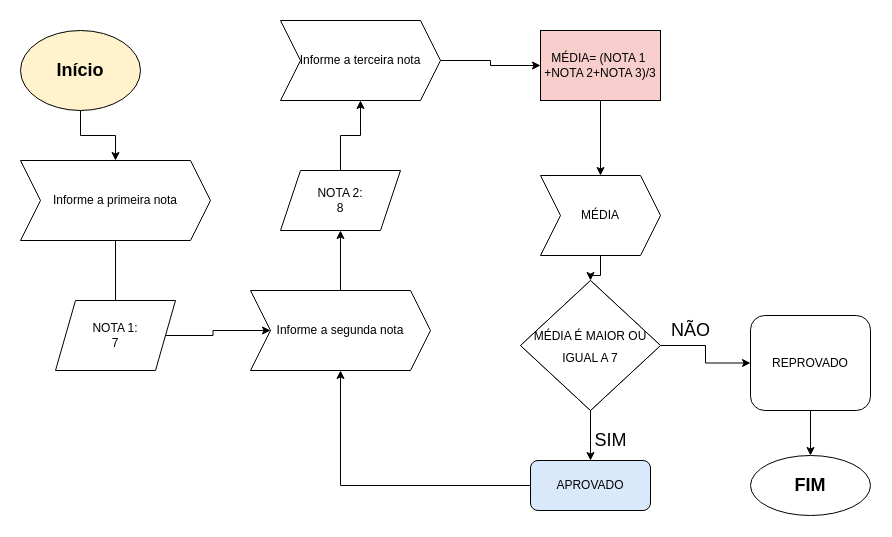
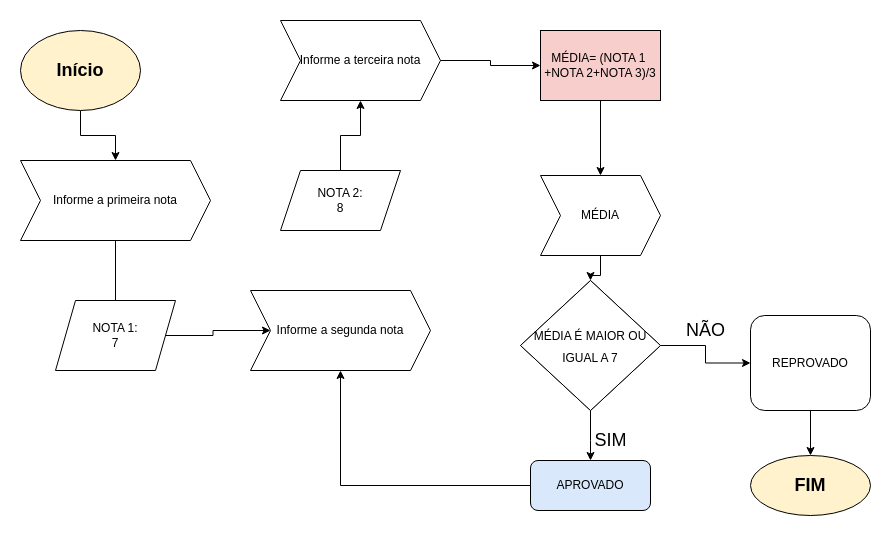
- <mxCell id="8" value="" style="edgeStyle=orthogonalEdgeStyle;rounded=0;orthogonalLoop=1;jettySize=auto;html=1;fontSize=18;" edge="1" parent="1" source="9" target="11"><mxGeometry relative="1" as="geometry" /></mxCell>
- <mxCell id="26" value="NÃO" style="text;html=1;align=center;verticalAlign=middle;resizable=0;points=[];autosize=1;strokeColor=none;fillColor=none;fontSize=18;" vertex="1" parent="1"><mxGeometry x="660" y="310" width="60" height="40" as="geometry" /></mxCell>
+ <mxCell id="26" value="NÃO" style="text;html=1;align=center;verticalAlign=middle;resizable=0;points=[];autosize=1;strokeColor=none;fillColor=none;fontSize=18;" vertex="1" parent="1"><mxGeometry x="675" y="310" width="60" height="40" as="geometry" /></mxCell>
- <mxCell id="28" value="&lt;b&gt;&lt;font style=&quot;font-size: 18px;&quot;&gt;FIM&lt;/font&gt;&lt;/b&gt;" style="ellipse;whiteSpace=wrap;html=1;rounded=1;" vertex="1" parent="1"><mxGeometry x="750" y="455" width="120" height="60" as="geometry" /></mxCell>
+ <mxCell id="28" value="&lt;b&gt;&lt;font style=&quot;font-size: 18px;&quot;&gt;FIM&lt;/font&gt;&lt;/b&gt;" style="ellipse;whiteSpace=wrap;html=1;rounded=1;fillColor=#fff2cc;" vertex="1" parent="1"><mxGeometry x="750" y="455" width="120" height="60" as="geometry" /></mxCell>
